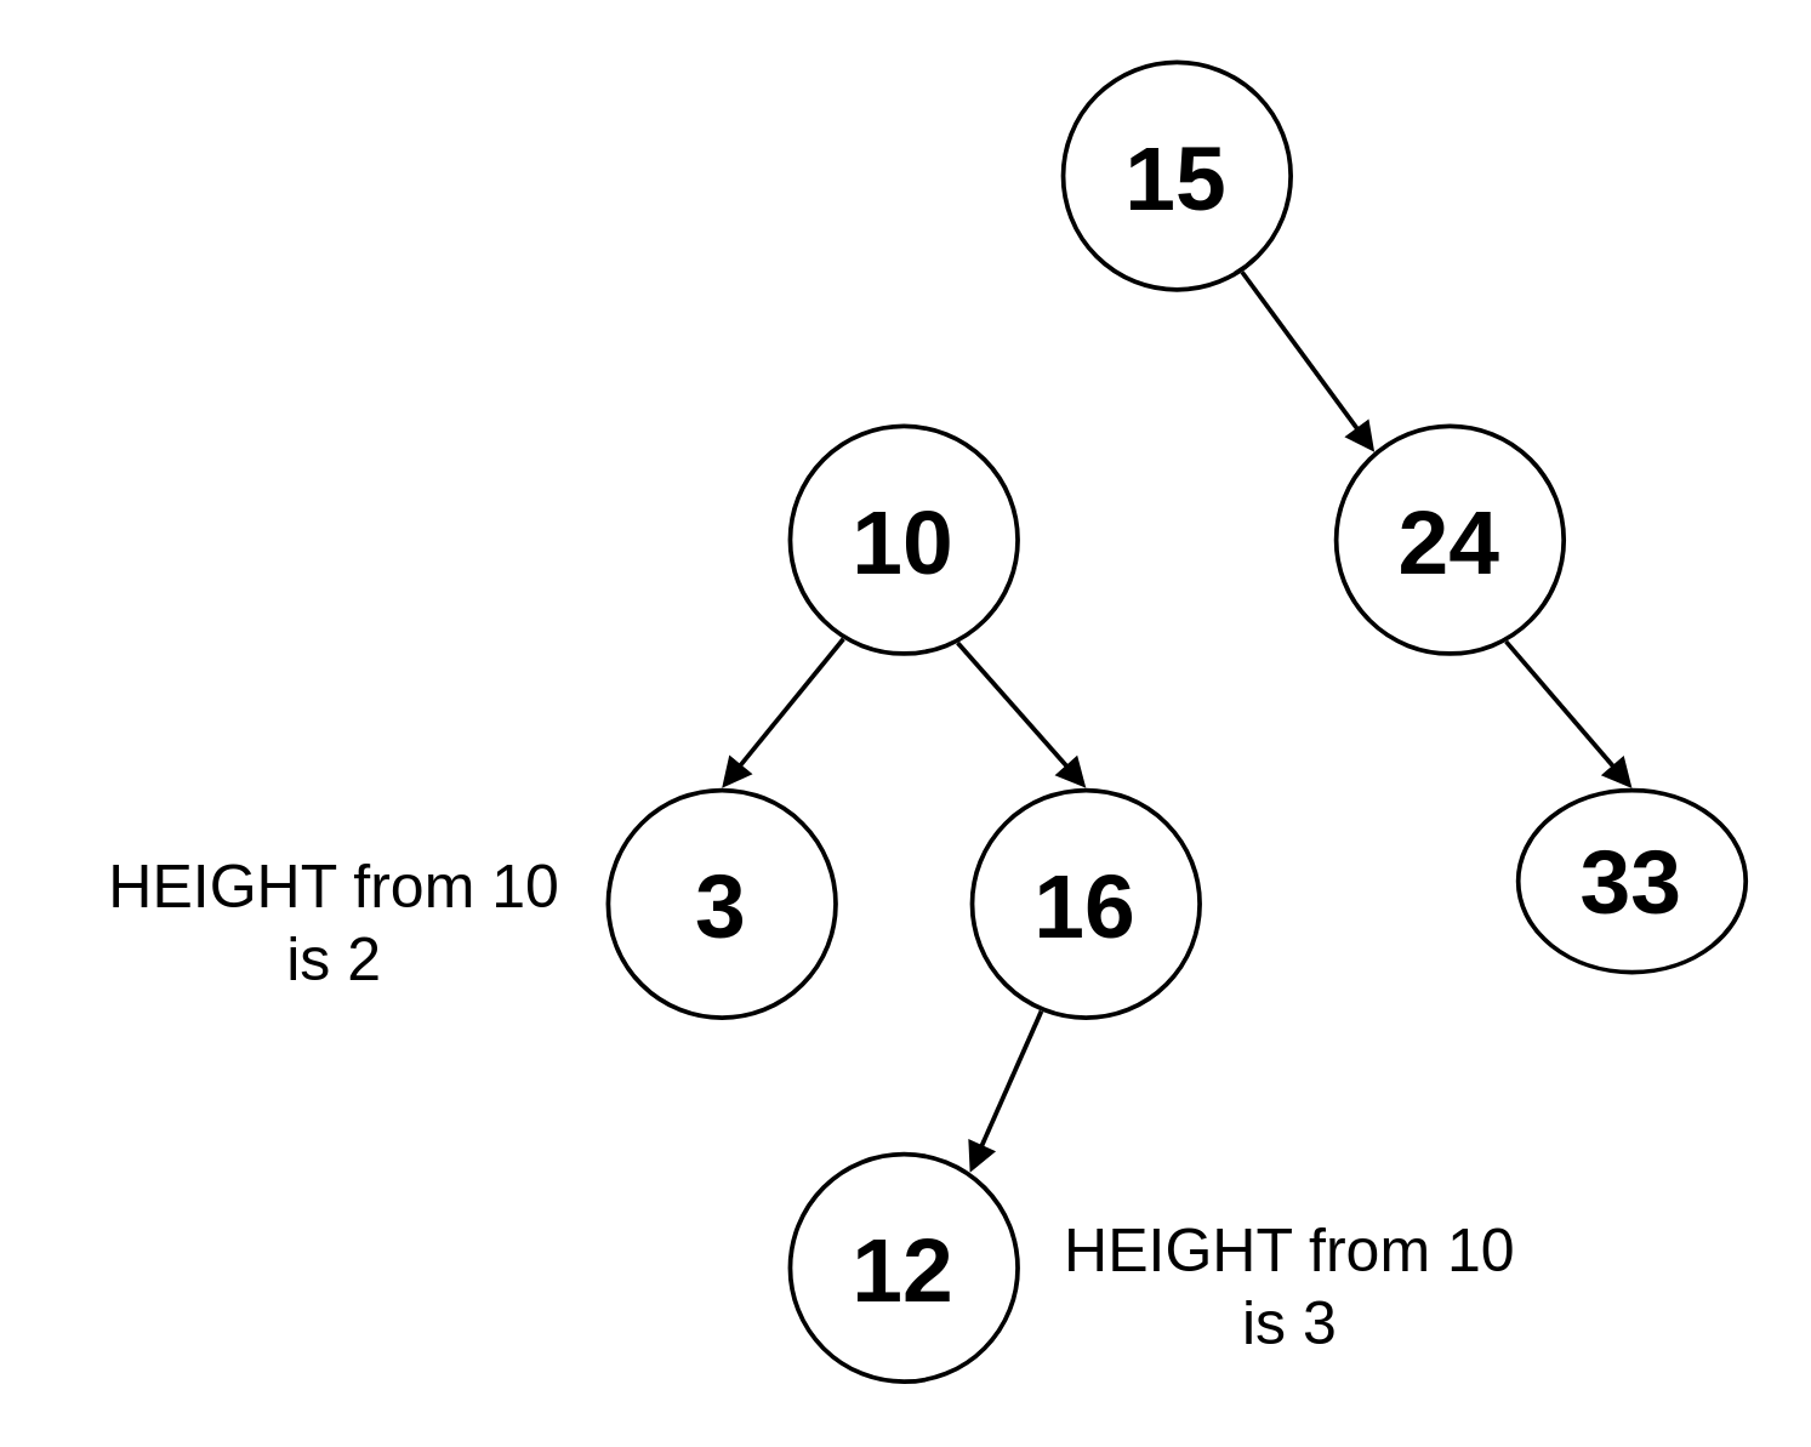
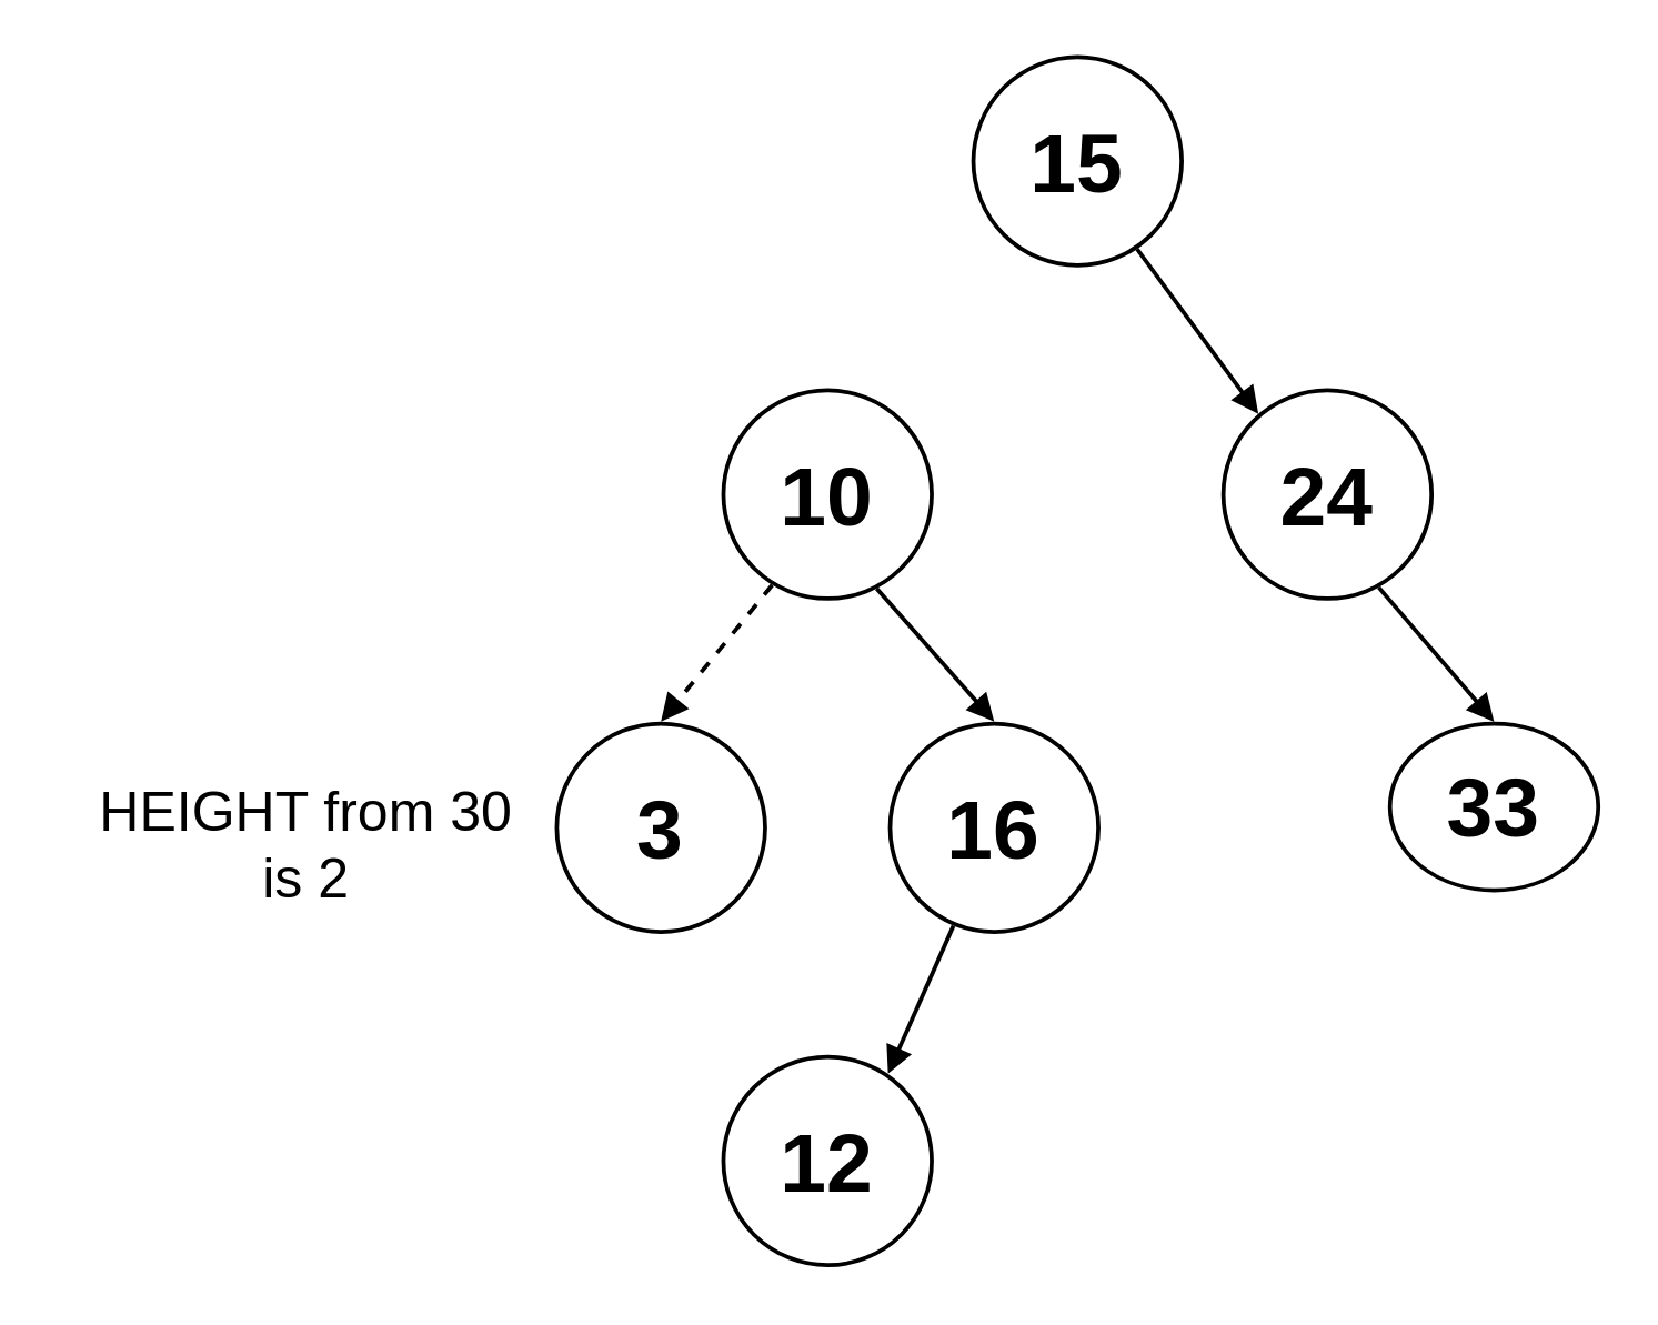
- <mxCell id="9" value="" style="html=1;jettySize=18;whiteSpace=wrap;fontSize=13;strokeOpacity=100;strokeWidth=1.5;rounded=0;startArrow=none;endArrow=block;endFill=1;exitX=0.234;exitY=0.935;exitPerimeter=0;entryX=0.5;entryY=-0.01;entryPerimeter=0;" edge="1" parent="1" source="3" target="5"><mxGeometry width="100" height="100" relative="1" as="geometry"><Array as="points" /></mxGeometry></mxCell>
+ <mxCell id="9" value="" style="html=1;jettySize=18;whiteSpace=wrap;fontSize=13;strokeOpacity=100;strokeWidth=1.5;rounded=0;startArrow=none;endArrow=block;endFill=1;exitX=0.234;exitY=0.935;exitPerimeter=0;entryX=0.5;entryY=-0.01;entryPerimeter=0;dashed=1;" edge="1" parent="1" source="3" target="5"><mxGeometry width="100" height="100" relative="1" as="geometry"><Array as="points" /></mxGeometry></mxCell>
- <mxCell id="14" value="HEIGHT from 10 &#10;is 2" style="html=1;overflow=block;blockSpacing=1;whiteSpace=wrap;fontSize=20;fontColor=default;spacing=3.8;strokeOpacity=0;fillOpacity=0;fillColor=#ffffff;strokeWidth=1.5;" vertex="1" parent="1"><mxGeometry y="275" width="180" height="56" as="geometry" x="20" /></mxCell>
+ <mxCell id="14" value="HEIGHT from 30 &#10;is 2" style="html=1;overflow=block;blockSpacing=1;whiteSpace=wrap;fontSize=20;fontColor=default;spacing=3.8;strokeOpacity=0;fillOpacity=0;fillColor=#ffffff;strokeWidth=1.5;" vertex="1" parent="1"><mxGeometry y="275" width="180" height="56" as="geometry" x="20" /></mxCell>
- <mxCell id="15" value="HEIGHT from 10 &#10;is 3" style="html=1;overflow=block;blockSpacing=1;whiteSpace=wrap;fontSize=20;fontColor=default;spacing=3.8;strokeOpacity=0;fillOpacity=0;fillColor=#ffffff;strokeWidth=1.5;" vertex="1" parent="1"><mxGeometry x="335" y="395" width="180" height="56" as="geometry" /></mxCell>
